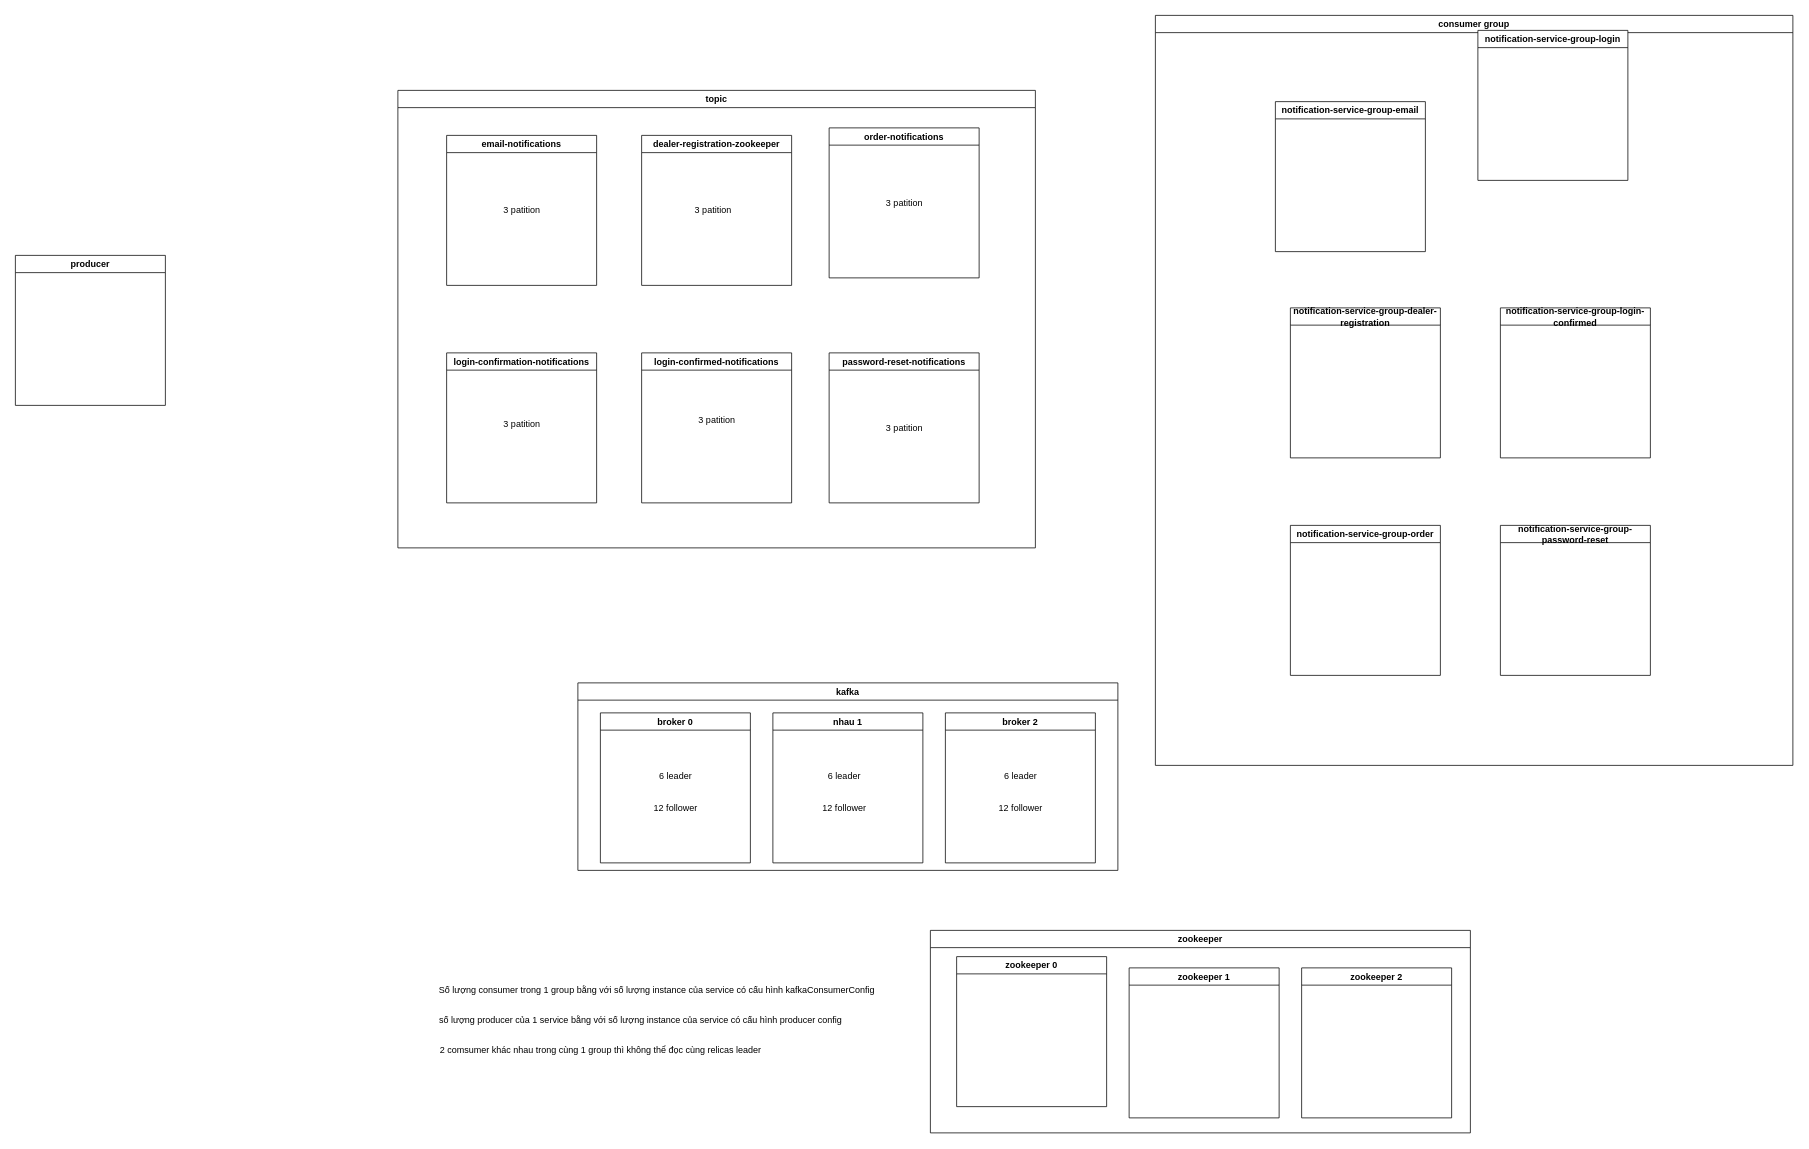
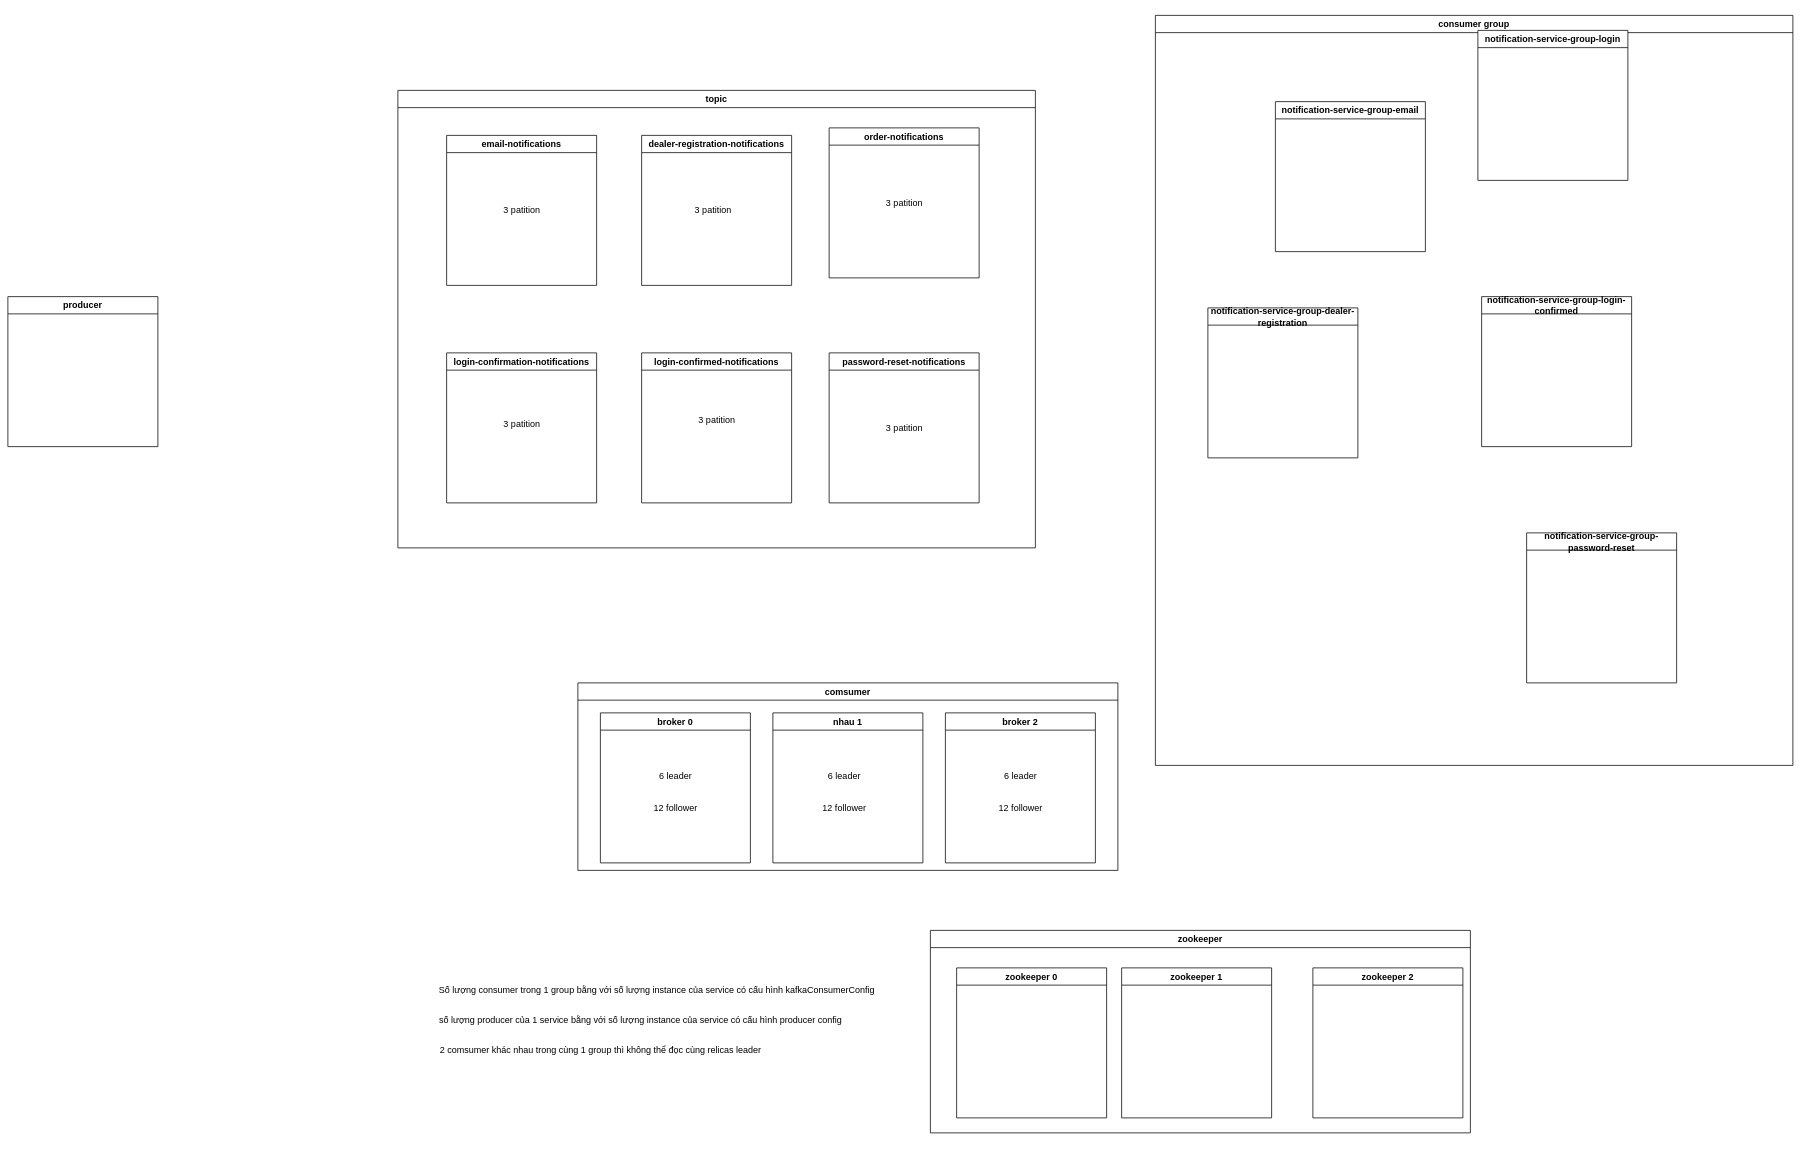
- <mxCell id="13" value="dealer-registration-zookeeper" style="swimlane;whiteSpace=wrap;html=1;" parent="10" vertex="1"><mxGeometry x="325" y="60" width="200" height="200" as="geometry" /></mxCell>
+ <mxCell id="13" value="dealer-registration-notifications" style="swimlane;whiteSpace=wrap;html=1;" parent="10" vertex="1"><mxGeometry x="325" y="60" width="200" height="200" as="geometry" /></mxCell>
- <mxCell id="37" value="producer" style="swimlane;whiteSpace=wrap;html=1;" parent="1" vertex="1"><mxGeometry x="20" y="340" width="200" height="200" as="geometry" /></mxCell>
+ <mxCell id="37" value="producer" style="swimlane;whiteSpace=wrap;html=1;" parent="1" vertex="1"><mxGeometry x="10" y="395" width="200" height="200" as="geometry" /></mxCell>
- <mxCell id="5" value="notification-service-group-dealer-registration" style="swimlane;whiteSpace=wrap;html=1;startSize=23;" parent="3" vertex="1"><mxGeometry x="180" y="390" width="200" height="200" as="geometry" /></mxCell>
+ <mxCell id="5" value="notification-service-group-dealer-registration" style="swimlane;whiteSpace=wrap;html=1;startSize=23;" parent="3" vertex="1"><mxGeometry x="70" y="390" width="200" height="200" as="geometry" /></mxCell>
- <mxCell id="7" value="notification-service-group-login-confirmed" style="swimlane;whiteSpace=wrap;html=1;startSize=23;" parent="3" vertex="1"><mxGeometry x="460" y="390" width="200" height="200" as="geometry" /></mxCell>
+ <mxCell id="7" value="notification-service-group-login-confirmed" style="swimlane;whiteSpace=wrap;html=1;startSize=23;" parent="3" vertex="1"><mxGeometry x="435" y="375" width="200" height="200" as="geometry" /></mxCell>
- <mxCell id="9" value="notification-service-group-order" style="swimlane;whiteSpace=wrap;html=1;startSize=23;" parent="3" vertex="1"><mxGeometry x="180" y="680" width="200" height="200" as="geometry" /></mxCell>
- <mxCell id="6" value="notification-service-group-password-reset" style="swimlane;whiteSpace=wrap;html=1;startSize=23;" parent="3" vertex="1"><mxGeometry x="460" y="680" width="200" height="200" as="geometry" /></mxCell>
+ <mxCell id="6" value="notification-service-group-password-reset" style="swimlane;whiteSpace=wrap;html=1;startSize=23;" parent="3" vertex="1"><mxGeometry x="495" y="690" width="200" height="200" as="geometry" /></mxCell>
- <mxCell id="23" value="kafka" style="swimlane;whiteSpace=wrap;html=1;" parent="1" vertex="1"><mxGeometry x="770" y="910" width="720" height="250" as="geometry" /></mxCell>
+ <mxCell id="23" value="comsumer" style="swimlane;whiteSpace=wrap;html=1;" parent="1" vertex="1"><mxGeometry x="770" y="910" width="720" height="250" as="geometry" /></mxCell>
- <mxCell id="34" value="zookeeper 0" style="swimlane;whiteSpace=wrap;html=1;" parent="33" vertex="1"><mxGeometry x="35" y="35" width="200" height="200" as="geometry" /></mxCell>
+ <mxCell id="34" value="zookeeper 0" style="swimlane;whiteSpace=wrap;html=1;" parent="33" vertex="1"><mxGeometry x="35" y="50" width="200" height="200" as="geometry" /></mxCell>
- <mxCell id="35" value="&lt;span style=&quot;color: rgb(0, 0, 0);&quot;&gt;zookeeper 1&lt;/span&gt;" style="swimlane;whiteSpace=wrap;html=1;" parent="33" vertex="1"><mxGeometry x="265" y="50" width="200" height="200" as="geometry" /></mxCell>
+ <mxCell id="35" value="&lt;span style=&quot;color: rgb(0, 0, 0);&quot;&gt;zookeeper 1&lt;/span&gt;" style="swimlane;whiteSpace=wrap;html=1;" parent="33" vertex="1"><mxGeometry x="255" y="50" width="200" height="200" as="geometry" /></mxCell>
- <mxCell id="36" value="&lt;span style=&quot;color: rgb(0, 0, 0);&quot;&gt;zookeeper 2&lt;/span&gt;" style="swimlane;whiteSpace=wrap;html=1;" parent="33" vertex="1"><mxGeometry x="495" y="50" width="200" height="200" as="geometry" /></mxCell>
+ <mxCell id="36" value="&lt;span style=&quot;color: rgb(0, 0, 0);&quot;&gt;zookeeper 2&lt;/span&gt;" style="swimlane;whiteSpace=wrap;html=1;" parent="33" vertex="1"><mxGeometry x="510" y="50" width="200" height="200" as="geometry" /></mxCell>
